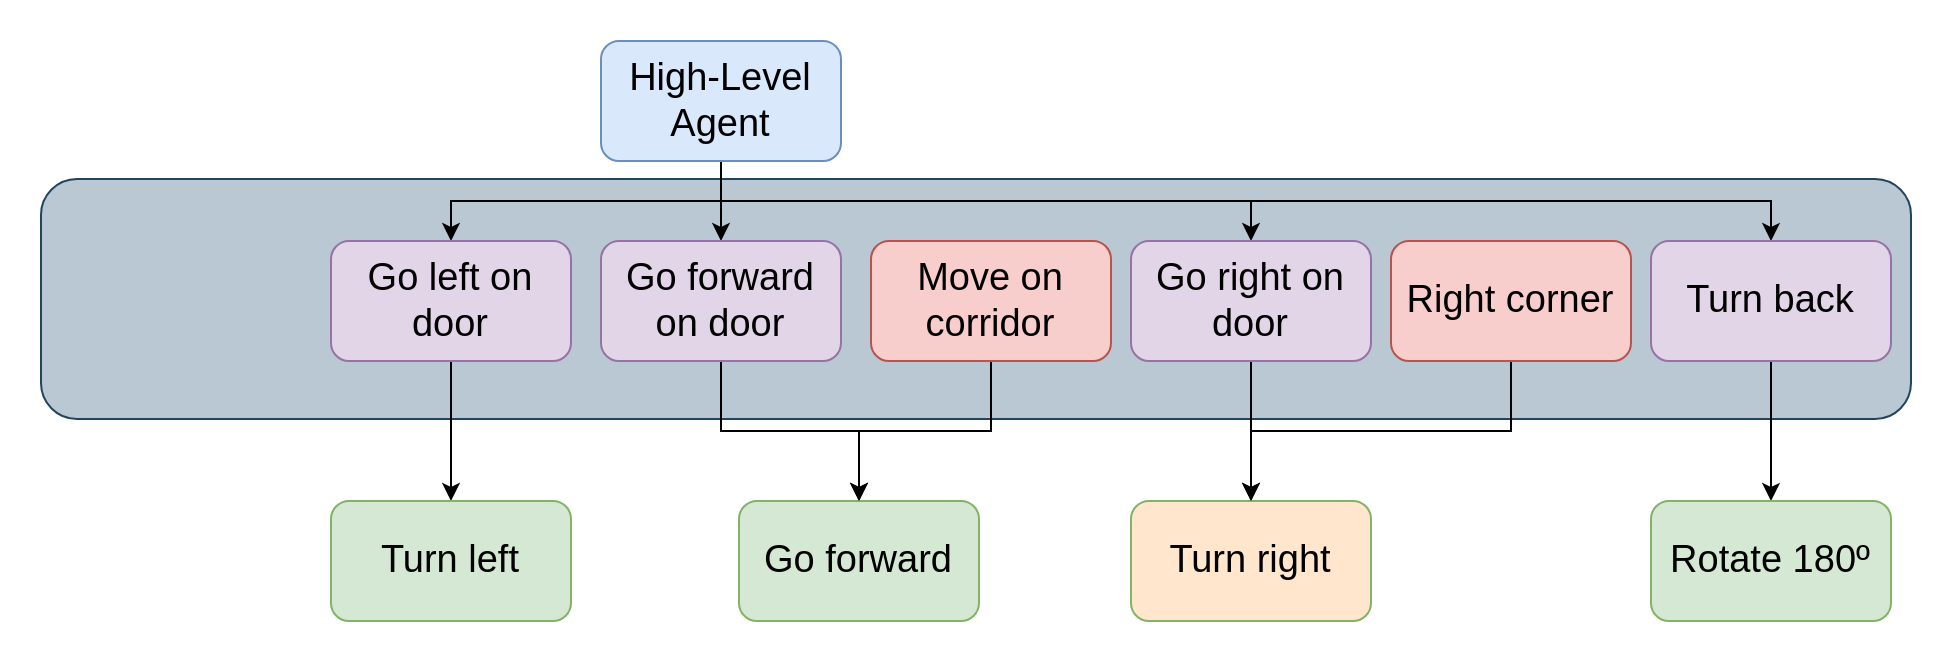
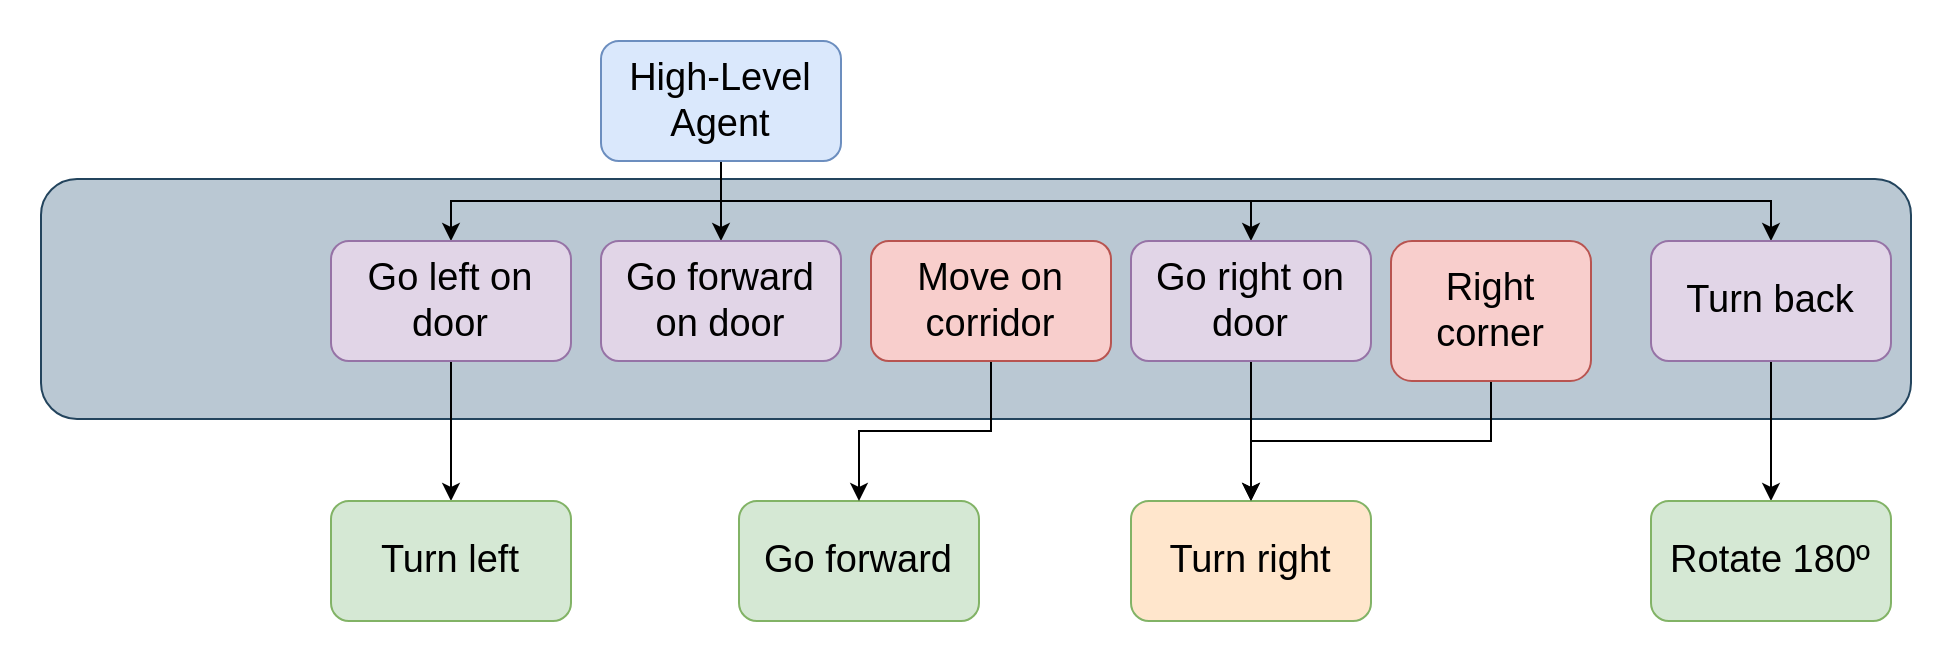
- <mxCell id="20" value="Right corner" style="rounded=1;whiteSpace=wrap;html=1;fillColor=#f8cecc;strokeColor=#b85450;fontSize=19;" parent="1" vertex="1"><mxGeometry x="695" y="120" width="120" height="60" as="geometry" /></mxCell>
+ <mxCell id="20" value="Right corner" style="rounded=1;whiteSpace=wrap;html=1;fillColor=#f8cecc;strokeColor=#b85450;fontSize=19;" parent="1" vertex="1"><mxGeometry x="695" y="120" width="100" height="70" as="geometry" /></mxCell>
- <mxCell id="12" style="edgeStyle=orthogonalEdgeStyle;rounded=0;orthogonalLoop=1;jettySize=auto;html=1;exitX=0.5;exitY=1;exitDx=0;exitDy=0;fontSize=19;" parent="1" source="13" target="14" edge="1"><mxGeometry relative="1" as="geometry" /></mxCell>
